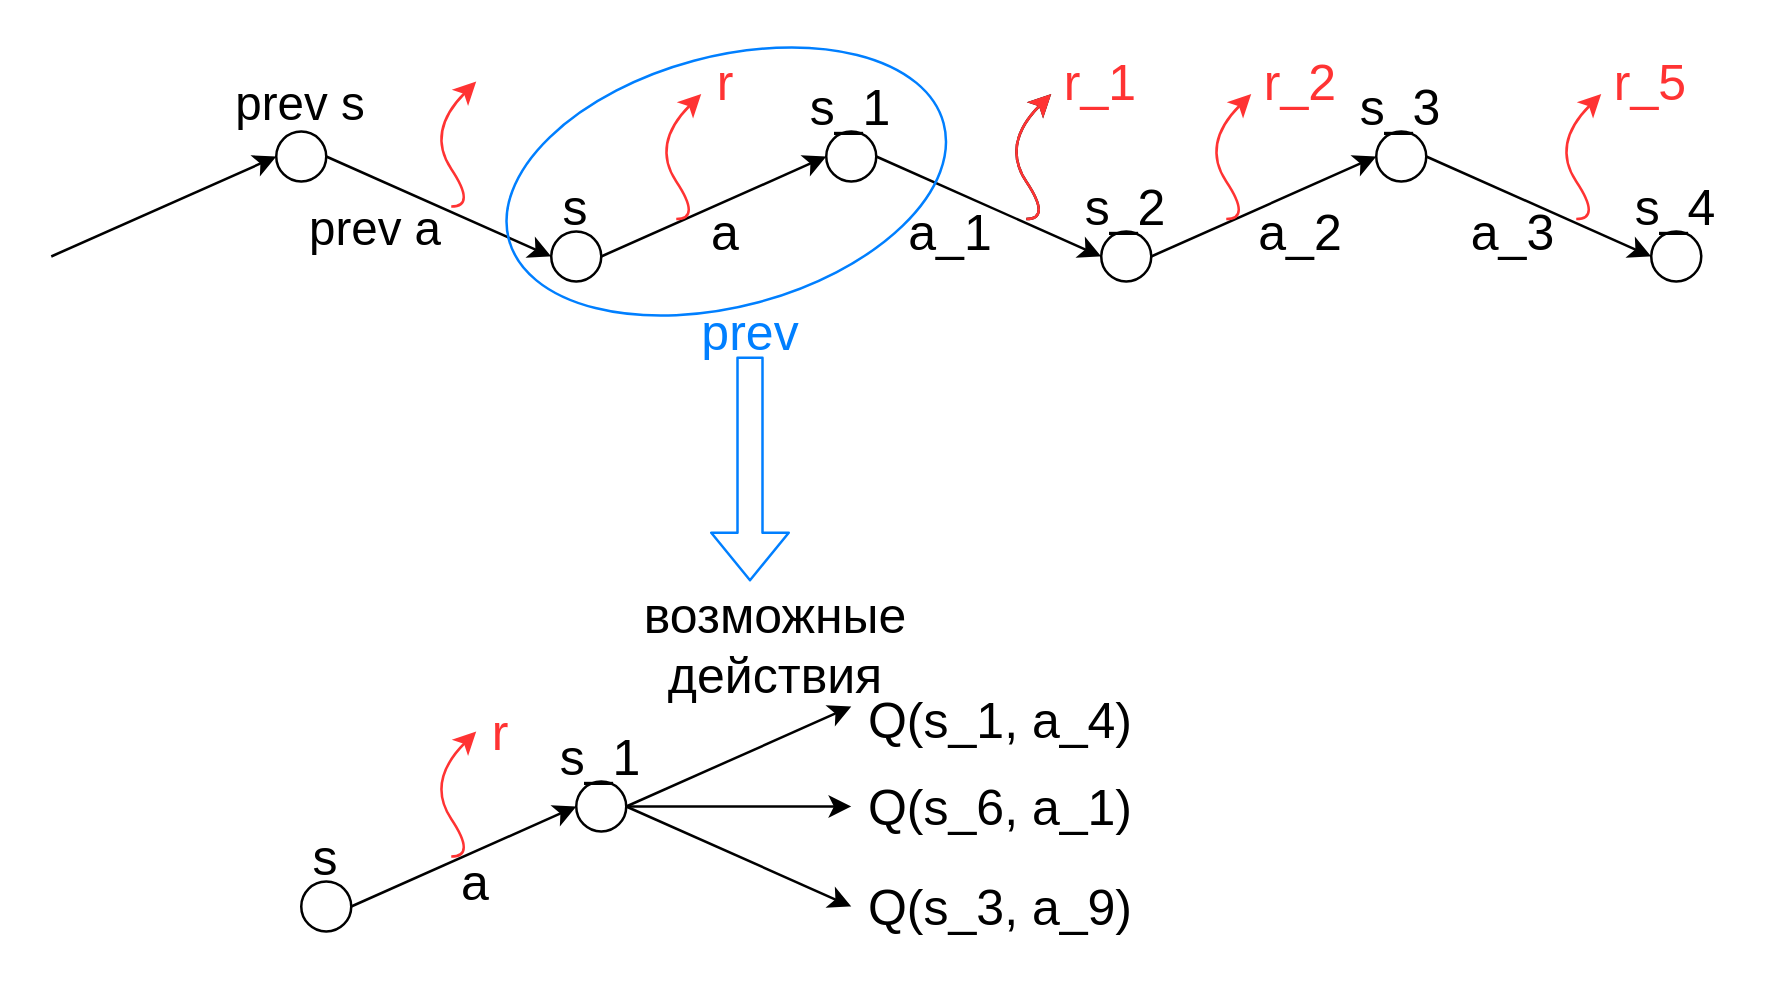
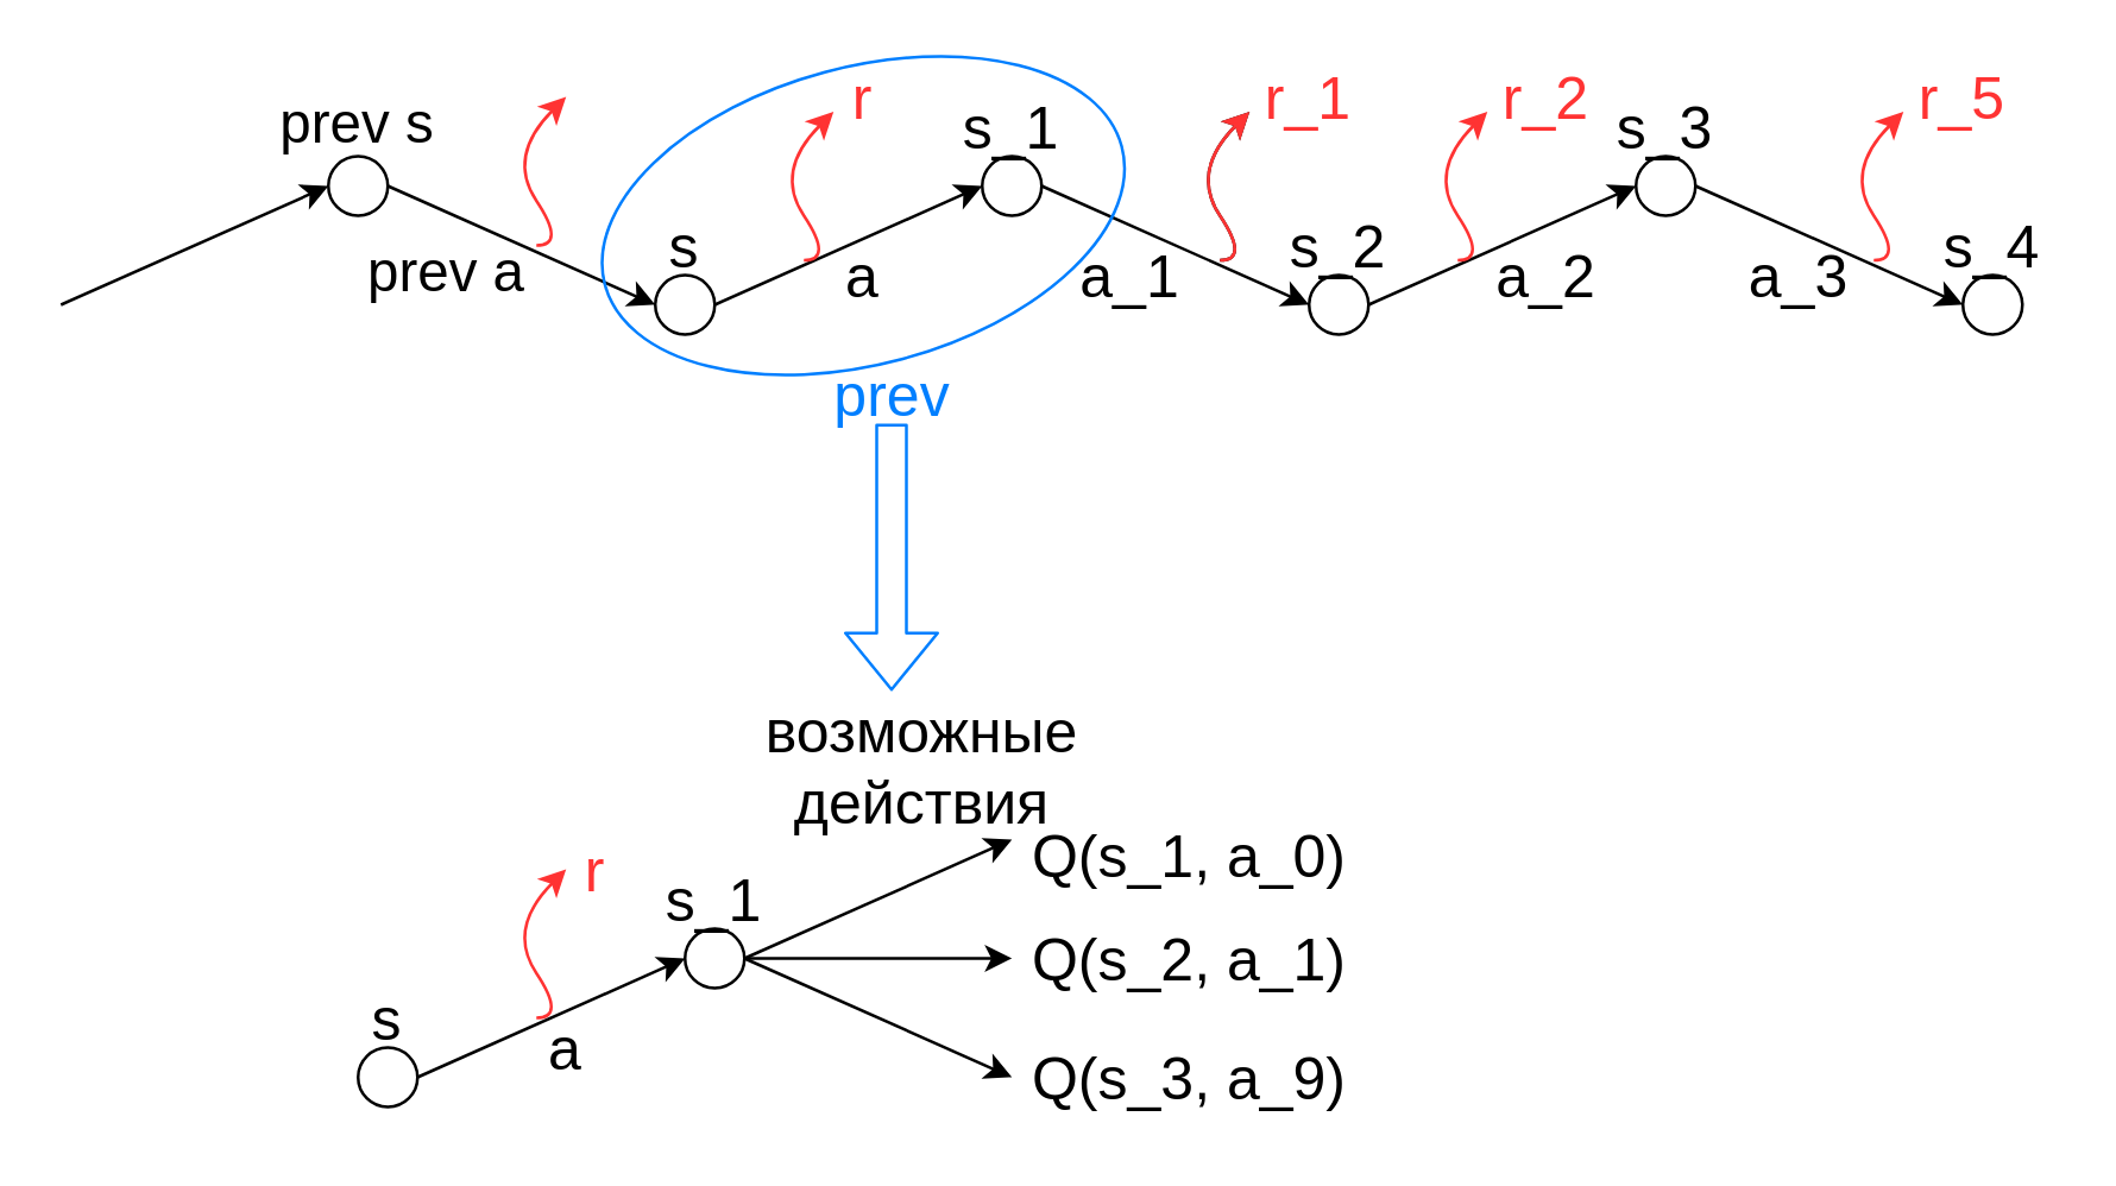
- <mxCell id="49" value="&lt;span style=&quot;font-size: 20px&quot;&gt;Q(s_1, a_4)&lt;/span&gt;" style="text;html=1;strokeColor=none;fillColor=none;align=center;verticalAlign=middle;whiteSpace=wrap;rounded=0;" vertex="1" parent="1"><mxGeometry x="340" y="270" width="120" height="30" as="geometry" /></mxCell>
+ <mxCell id="49" value="&lt;span style=&quot;font-size: 20px&quot;&gt;Q(s_1, a_0)&lt;/span&gt;" style="text;html=1;strokeColor=none;fillColor=none;align=center;verticalAlign=middle;whiteSpace=wrap;rounded=0;" vertex="1" parent="1"><mxGeometry x="340" y="270" width="120" height="30" as="geometry" /></mxCell>
- <mxCell id="50" value="&lt;span style=&quot;font-size: 20px&quot;&gt;Q(s_6, a_1)&lt;/span&gt;" style="text;html=1;strokeColor=none;fillColor=none;align=center;verticalAlign=middle;whiteSpace=wrap;rounded=0;" vertex="1" parent="1"><mxGeometry x="340" y="305" width="120" height="30" as="geometry" /></mxCell>
+ <mxCell id="50" value="&lt;span style=&quot;font-size: 20px&quot;&gt;Q(s_2, a_1)&lt;/span&gt;" style="text;html=1;strokeColor=none;fillColor=none;align=center;verticalAlign=middle;whiteSpace=wrap;rounded=0;" vertex="1" parent="1"><mxGeometry x="340" y="305" width="120" height="30" as="geometry" /></mxCell>
